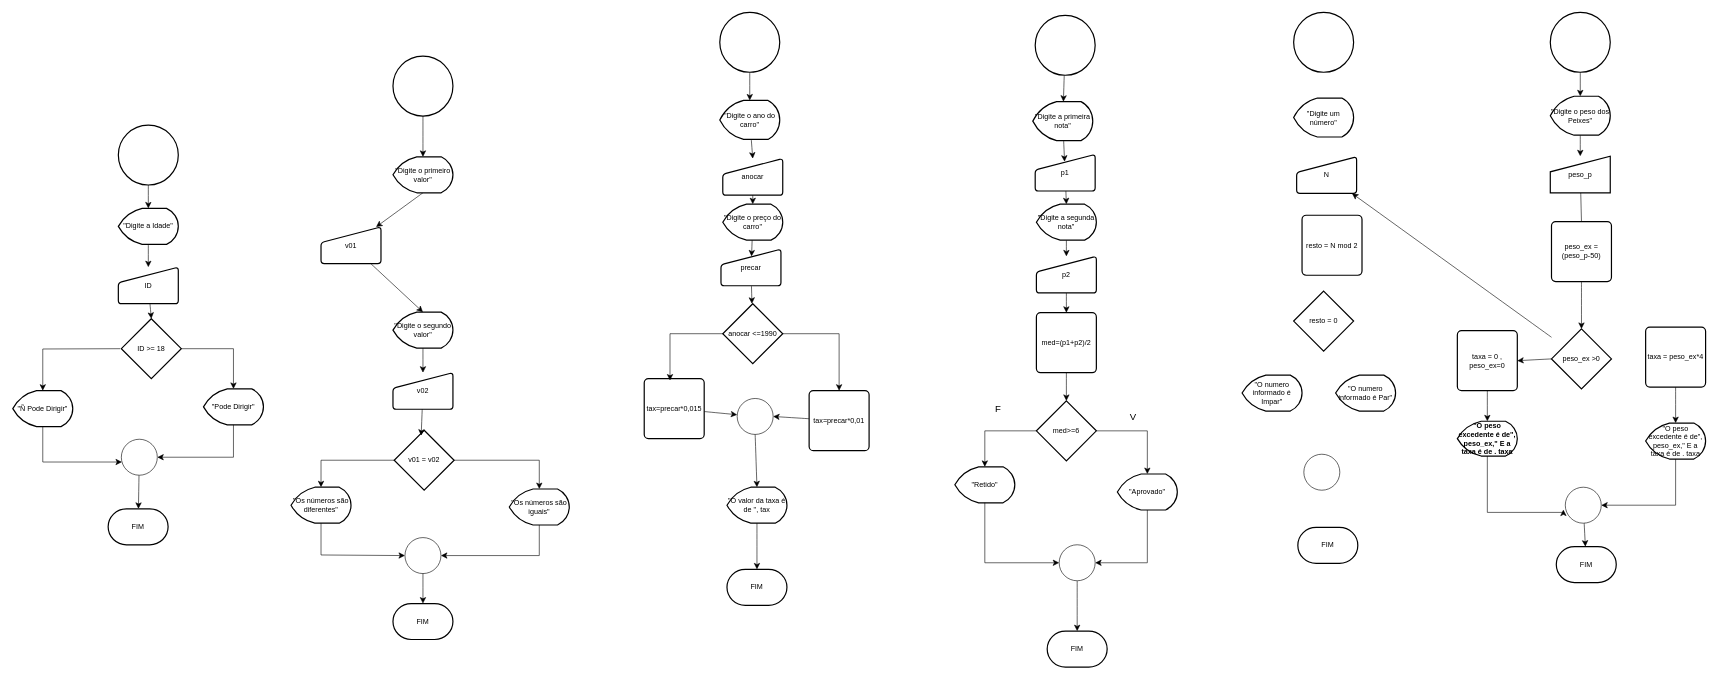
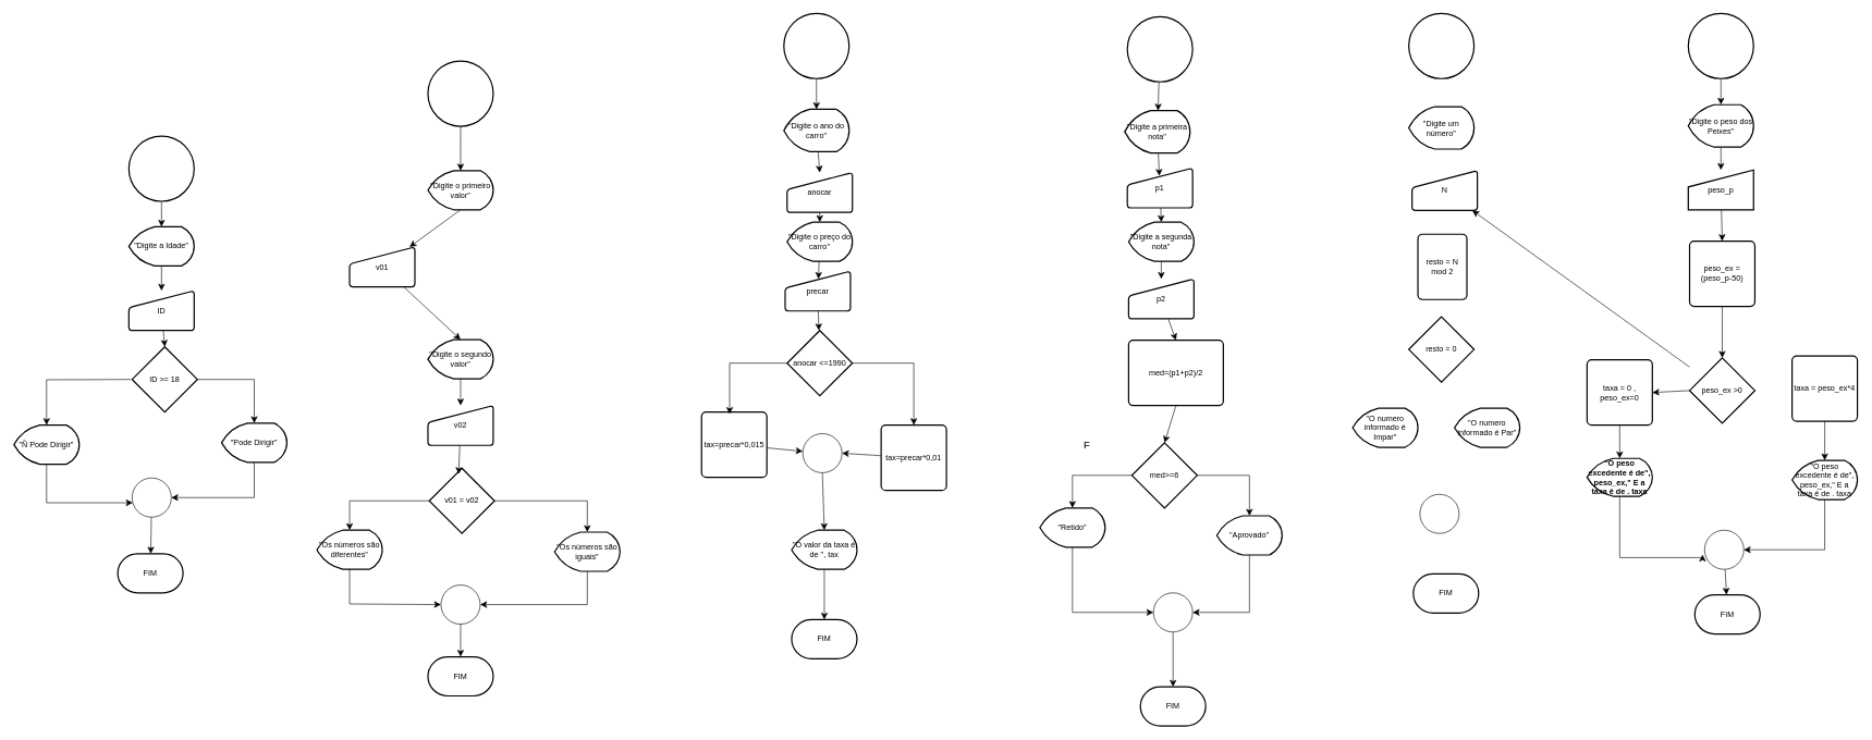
- <mxCell id="97" style="edgeStyle=none;curved=1;rounded=0;orthogonalLoop=1;jettySize=auto;html=1;entryX=0.5;entryY=0;entryDx=0;entryDy=0;fontSize=12;startSize=8;endSize=8;endArrow=none;" edge="1" parent="1" source="98" target="100"><mxGeometry relative="1" as="geometry" /></mxCell>
+ <mxCell id="97" style="edgeStyle=none;curved=1;rounded=0;orthogonalLoop=1;jettySize=auto;html=1;entryX=0.5;entryY=0;entryDx=0;entryDy=0;fontSize=12;startSize=8;endSize=8;" edge="1" parent="1" source="98" target="100"><mxGeometry relative="1" as="geometry" /></mxCell>
- <mxCell id="87" value="resto = N mod 2" style="rounded=1;whiteSpace=wrap;html=1;absoluteArcSize=1;arcSize=14;strokeWidth=2;" vertex="1" parent="1"><mxGeometry x="2170" y="358.5" width="100" height="100" as="geometry" /></mxCell>
+ <mxCell id="87" value="resto = N mod 2" style="rounded=1;whiteSpace=wrap;html=1;absoluteArcSize=1;arcSize=14;strokeWidth=2;" vertex="1" parent="1"><mxGeometry x="2170" y="358.5" width="75" height="100" as="geometry" /></mxCell>
- <mxCell id="63" value="med=(p1+p2)/2" style="rounded=1;whiteSpace=wrap;html=1;absoluteArcSize=1;arcSize=14;strokeWidth=2;" vertex="1" parent="1"><mxGeometry x="1727" y="521" width="100" height="100" as="geometry" /></mxCell>
+ <mxCell id="63" value="med=(p1+p2)/2" style="rounded=1;whiteSpace=wrap;html=1;absoluteArcSize=1;arcSize=14;strokeWidth=2;" vertex="1" parent="1"><mxGeometry x="1727" y="521" width="145" height="100" as="geometry" /></mxCell>
- <mxCell id="82" value="V" style="text;html=1;align=center;verticalAlign=middle;resizable=0;points=[];autosize=1;strokeColor=none;fillColor=none;fontSize=16;" vertex="1" parent="1"><mxGeometry x="1873.5" y="679.5" width="29" height="31" as="geometry" /></mxCell>
- <mxCell id="58" value="med&amp;gt;=6" style="strokeWidth=2;html=1;shape=mxgraph.flowchart.decision;whiteSpace=wrap;" vertex="1" parent="1"><mxGeometry x="1727" y="668" width="100" height="100" as="geometry" /></mxCell>
+ <mxCell id="58" value="med&amp;gt;=6" style="strokeWidth=2;html=1;shape=mxgraph.flowchart.decision;whiteSpace=wrap;" vertex="1" parent="1"><mxGeometry x="1732" y="678" width="100" height="100" as="geometry" /></mxCell>
